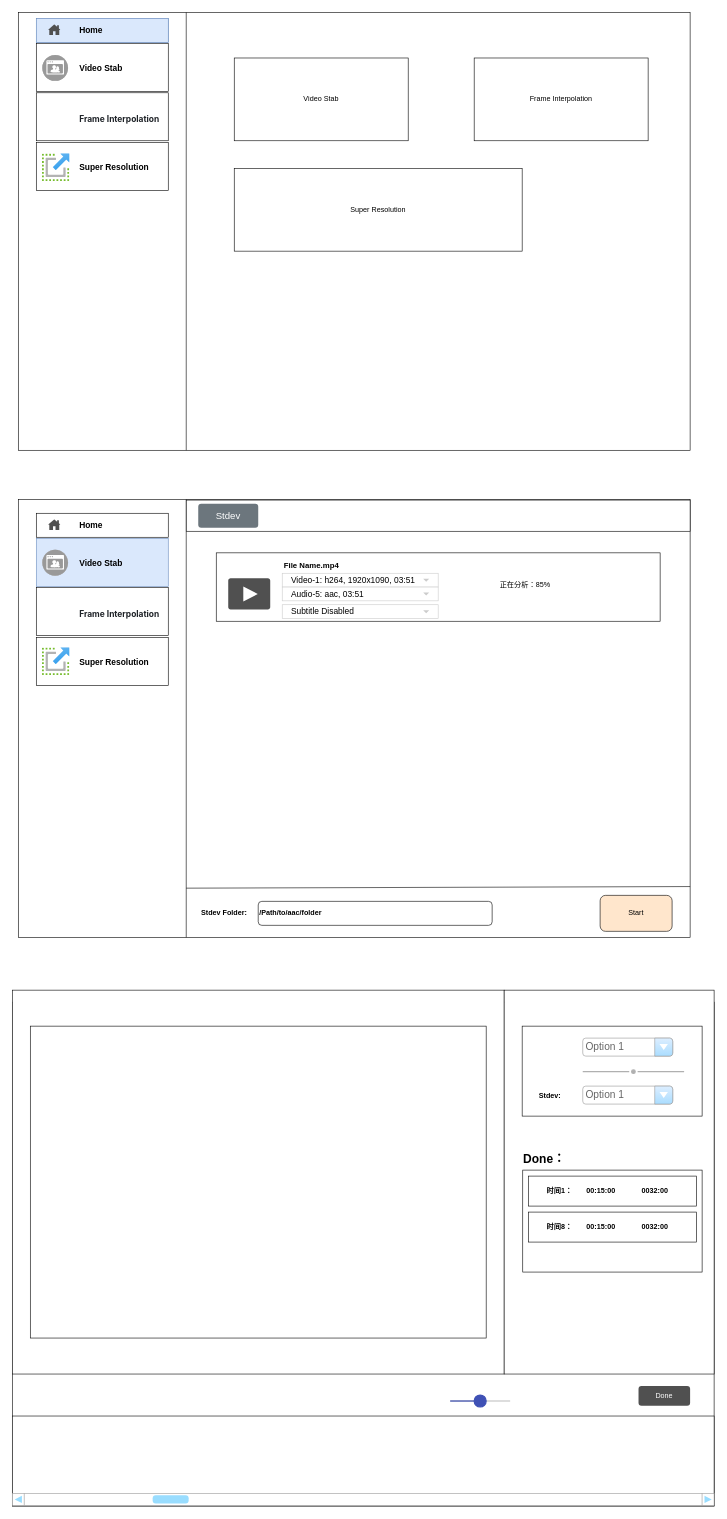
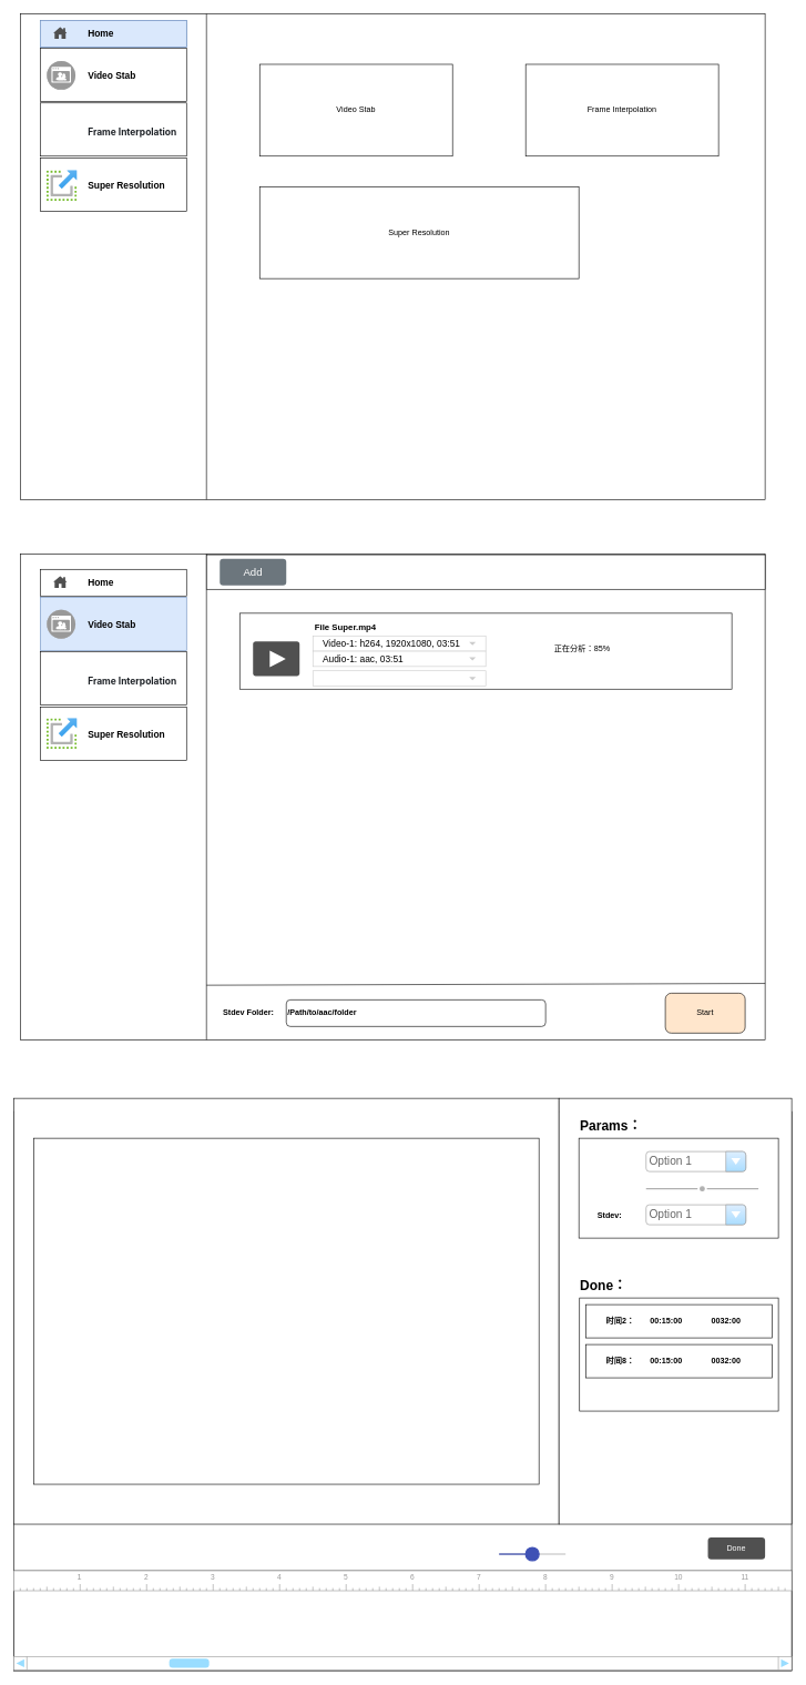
- <mxCell id="60" value="Stdev" style="html=1;shadow=0;dashed=0;shape=mxgraph.bootstrap.rrect;rSize=5;strokeColor=none;strokeWidth=1;fillColor=#6C767D;fontColor=#FFFFFF;whiteSpace=wrap;align=center;verticalAlign=middle;spacingLeft=0;fontStyle=0;fontSize=16;spacing=5;" parent="24" vertex="1"><mxGeometry x="300" y="-6" width="100" height="40" as="geometry" /></mxCell>
+ <mxCell id="60" value="Add" style="html=1;shadow=0;dashed=0;shape=mxgraph.bootstrap.rrect;rSize=5;strokeColor=none;strokeWidth=1;fillColor=#6C767D;fontColor=#FFFFFF;whiteSpace=wrap;align=center;verticalAlign=middle;spacingLeft=0;fontStyle=0;fontSize=16;spacing=5;" parent="24" vertex="1"><mxGeometry x="300" y="-6" width="100" height="40" as="geometry" /></mxCell>
- <mxCell id="48" value="&lt;b&gt;File Name.mp4&lt;/b&gt;" style="text;strokeColor=none;fillColor=none;html=1;fontSize=13;fontStyle=0;verticalAlign=middle;align=left;" parent="24" vertex="1"><mxGeometry x="441" y="81" width="150" height="30" as="geometry" /></mxCell>
+ <mxCell id="48" value="&lt;b&gt;File Super.mp4&lt;/b&gt;" style="text;strokeColor=none;fillColor=none;html=1;fontSize=13;fontStyle=0;verticalAlign=middle;align=left;" parent="24" vertex="1"><mxGeometry x="441" y="81" width="150" height="30" as="geometry" /></mxCell>
- <mxCell id="51" value="Video-1: h264, 1920x1090, 03:51" style="text;fontColor=#000000;verticalAlign=middle;spacingLeft=13;fontSize=14;whiteSpace=wrap;html=1;align=left;" parent="50" vertex="1"><mxGeometry width="260" height="23" as="geometry" /></mxCell>
+ <mxCell id="51" value="Video-1: h264, 1920x1080, 03:51" style="text;fontColor=#000000;verticalAlign=middle;spacingLeft=13;fontSize=14;whiteSpace=wrap;html=1;align=left;" parent="50" vertex="1"><mxGeometry width="260" height="23" as="geometry" /></mxCell>
- <mxCell id="54" value="Audio-5: aac, 03:51" style="text;fontColor=#000000;verticalAlign=middle;spacingLeft=13;fontSize=14;whiteSpace=wrap;html=1;align=left;" parent="53" vertex="1"><mxGeometry width="260" height="23" as="geometry" /></mxCell>
+ <mxCell id="54" value="Audio-1: aac, 03:51" style="text;fontColor=#000000;verticalAlign=middle;spacingLeft=13;fontSize=14;whiteSpace=wrap;html=1;align=left;" parent="53" vertex="1"><mxGeometry width="260" height="23" as="geometry" /></mxCell>
- <mxCell id="57" value="Subtitle Disabled" style="text;fontColor=#000000;verticalAlign=middle;spacingLeft=13;fontSize=14;whiteSpace=wrap;html=1;align=left;" parent="56" vertex="1"><mxGeometry width="260" height="23" as="geometry" /></mxCell>
+ <mxCell id="104" value="Params：" style="text;strokeColor=none;fillColor=none;html=1;fontSize=20;fontStyle=1;verticalAlign=middle;align=left;" parent="1" vertex="1"><mxGeometry x="870" y="1670" width="100" height="40" as="geometry" /></mxCell>
- <mxCell id="95" value="时间1：" style="text;align=center;fontStyle=1;verticalAlign=middle;spacingLeft=3;spacingRight=3;strokeColor=none;rotatable=0;points=[[0,0.5],[1,0.5]];portConstraint=eastwest;html=1;" parent="93" vertex="1"><mxGeometry x="11" y="12" width="80" height="26" as="geometry" /></mxCell>
+ <mxCell id="95" value="时间2：" style="text;align=center;fontStyle=1;verticalAlign=middle;spacingLeft=3;spacingRight=3;strokeColor=none;rotatable=0;points=[[0,0.5],[1,0.5]];portConstraint=eastwest;html=1;" parent="93" vertex="1"><mxGeometry x="11" y="12" width="80" height="26" as="geometry" /></mxCell>
+ <mxCell id="67" value="1" style="strokeWidth=1;shadow=0;dashed=0;align=center;html=1;shape=mxgraph.mockup.misc.ruler2;dx=100;rulerOrient=down;unitSize=10;fontColor=#999999;spacingLeft=96;align=left;verticalAlign=middle;spacingBottom=10;spacingTop=0;spacingRight=0;spacing=0;strokeColor=#999999;" parent="1" vertex="1"><mxGeometry x="20" y="2360" width="1170" height="30" as="geometry" /></mxCell>
